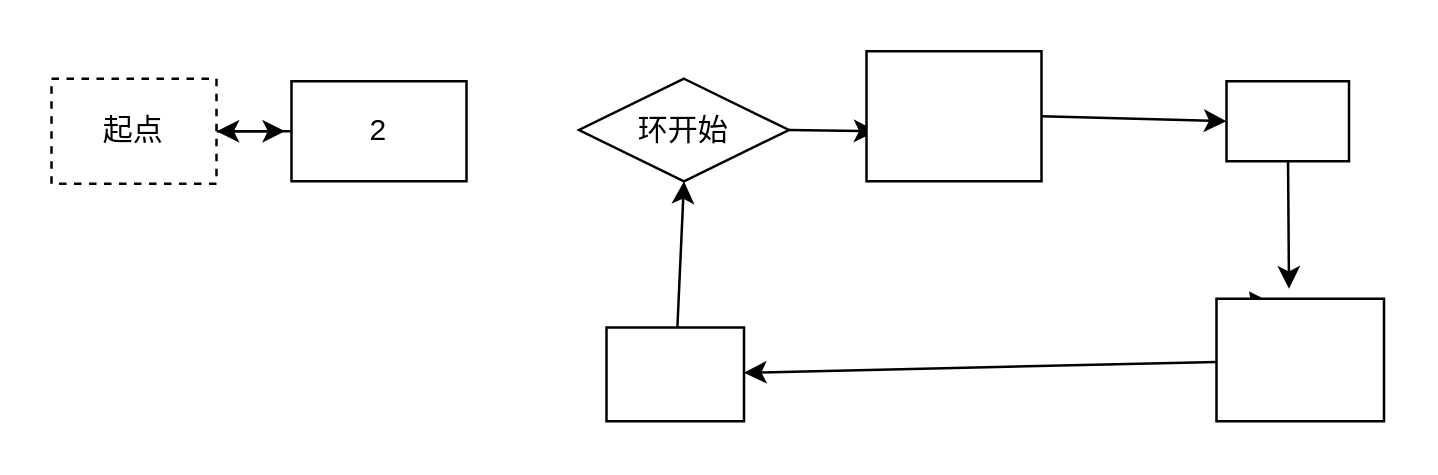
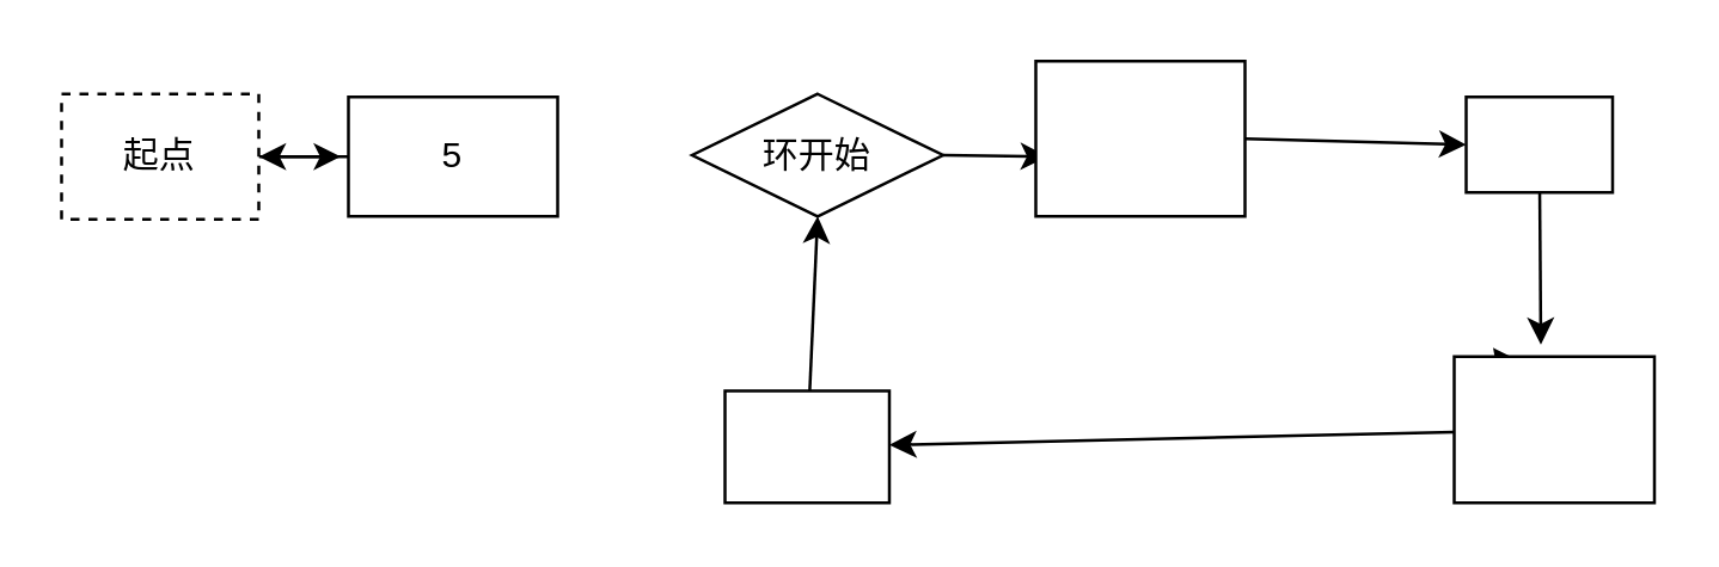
- <mxCell id="5" value="2" style="rounded=0;whiteSpace=wrap;html=1;" parent="1" vertex="1"><mxGeometry x="116" y="32" width="70" height="40" as="geometry" /></mxCell>
+ <mxCell id="5" value="5" style="rounded=0;whiteSpace=wrap;html=1;" parent="1" vertex="1"><mxGeometry x="116" y="32" width="70" height="40" as="geometry" /></mxCell>
